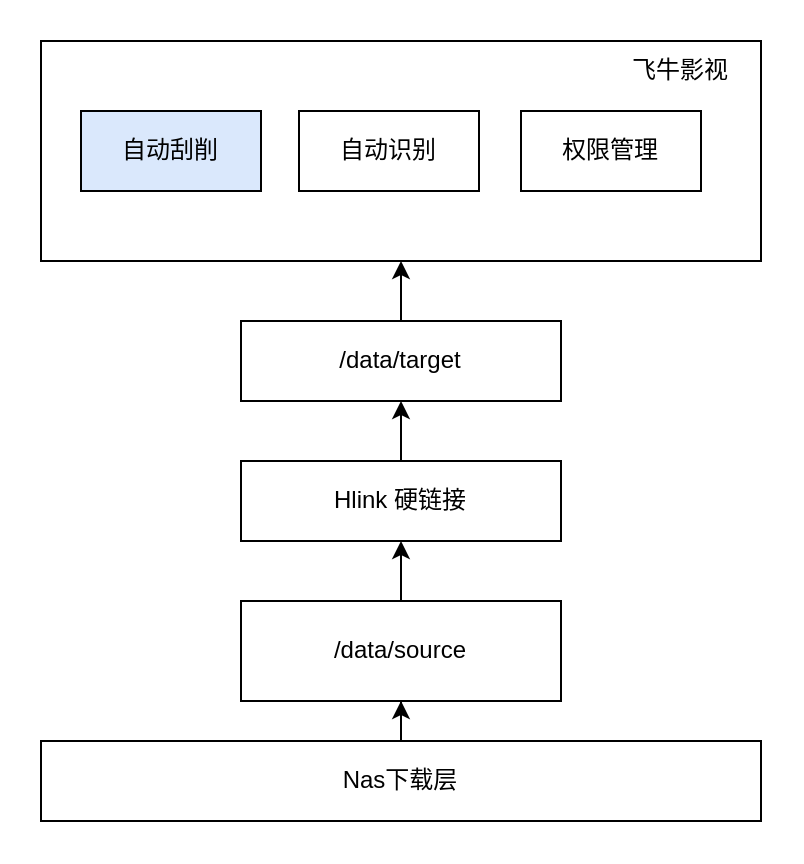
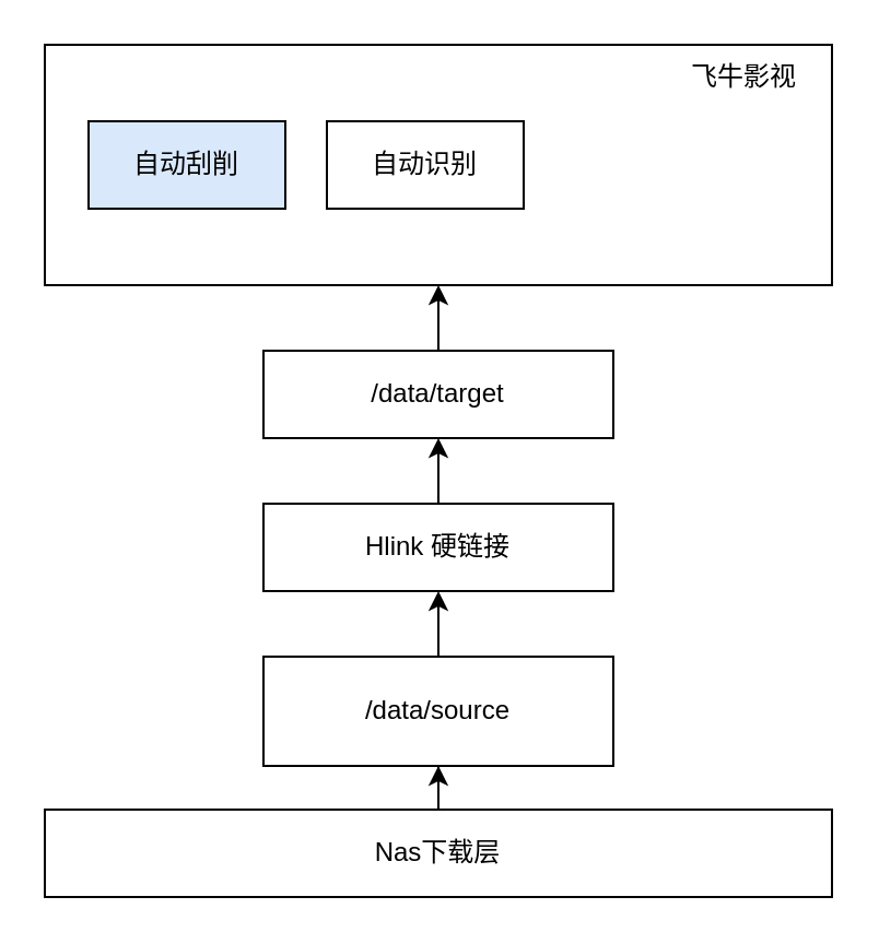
- <mxCell id="14" value="权限管理" style="rounded=0;whiteSpace=wrap;html=1;" vertex="1" parent="1"><mxGeometry x="260" y="55" width="90" height="40" as="geometry" /></mxCell>
